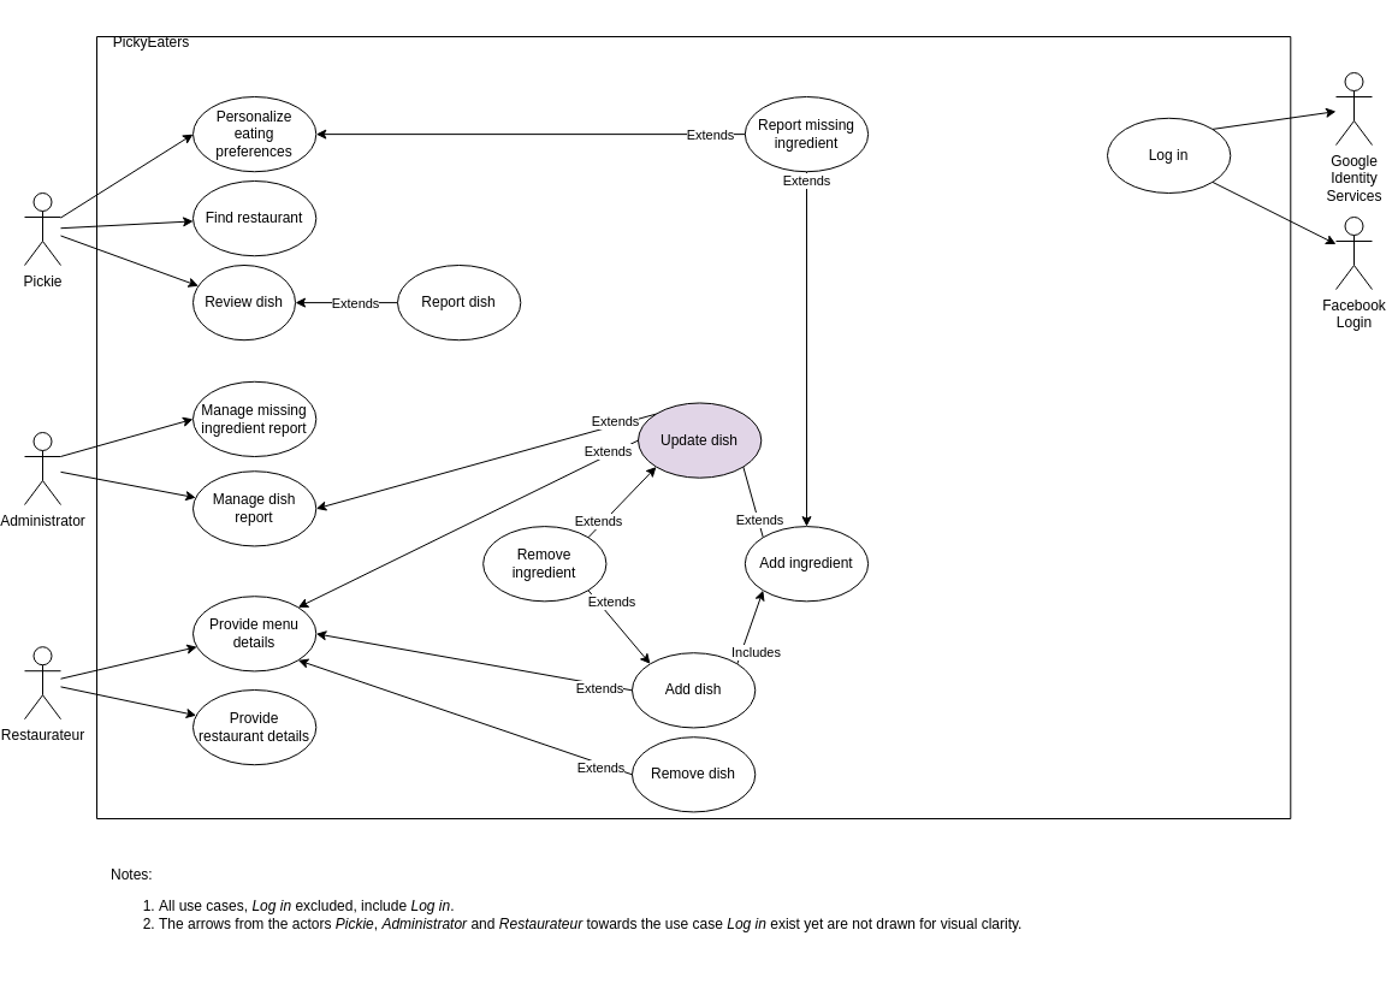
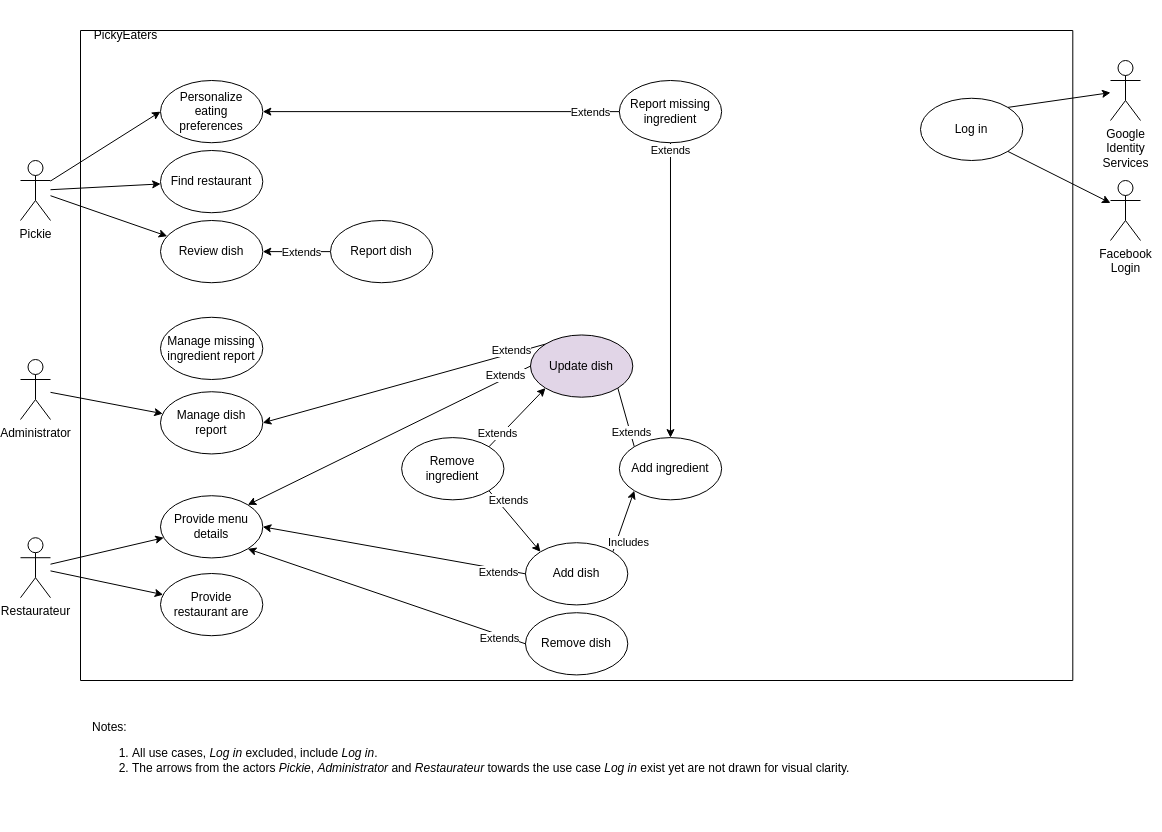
- <mxCell id="8" value="Review dish" style="ellipse;whiteSpace=wrap;html=1;movable=1;resizable=1;rotatable=1;deletable=1;editable=1;locked=0;connectable=1;" parent="3" vertex="1"><mxGeometry x="79.996" y="190.0" width="85" height="62.222" as="geometry" /></mxCell>
+ <mxCell id="8" value="Review dish" style="ellipse;whiteSpace=wrap;html=1;movable=1;resizable=1;rotatable=1;deletable=1;editable=1;locked=0;connectable=1;" parent="3" vertex="1"><mxGeometry x="79.996" y="190.0" width="102.308" height="62.222" as="geometry" /></mxCell>
- <mxCell id="49" value="" style="rounded=0;orthogonalLoop=1;jettySize=auto;html=1;exitX=1;exitY=0.333;exitDx=0;exitDy=0;exitPerimeter=0;entryX=0;entryY=0.5;entryDx=0;entryDy=0;" parent="3" source="47" target="41" edge="1"><mxGeometry relative="1" as="geometry"><mxPoint x="-30.45" y="361.32" as="sourcePoint" /><mxPoint x="79.55" y="352.32" as="targetPoint" /></mxGeometry></mxCell>
- <mxCell id="46" value="Provide&lt;br&gt;restaurant details" style="ellipse;whiteSpace=wrap;html=1;movable=1;resizable=1;rotatable=1;deletable=1;editable=1;locked=0;connectable=1;" parent="3" vertex="1"><mxGeometry x="80" y="542.992" width="102.308" height="62.222" as="geometry" /></mxCell>
+ <mxCell id="46" value="Provide&lt;br&gt;restaurant are" style="ellipse;whiteSpace=wrap;html=1;movable=1;resizable=1;rotatable=1;deletable=1;editable=1;locked=0;connectable=1;" parent="3" vertex="1"><mxGeometry x="80" y="542.992" width="102.308" height="62.222" as="geometry" /></mxCell>
